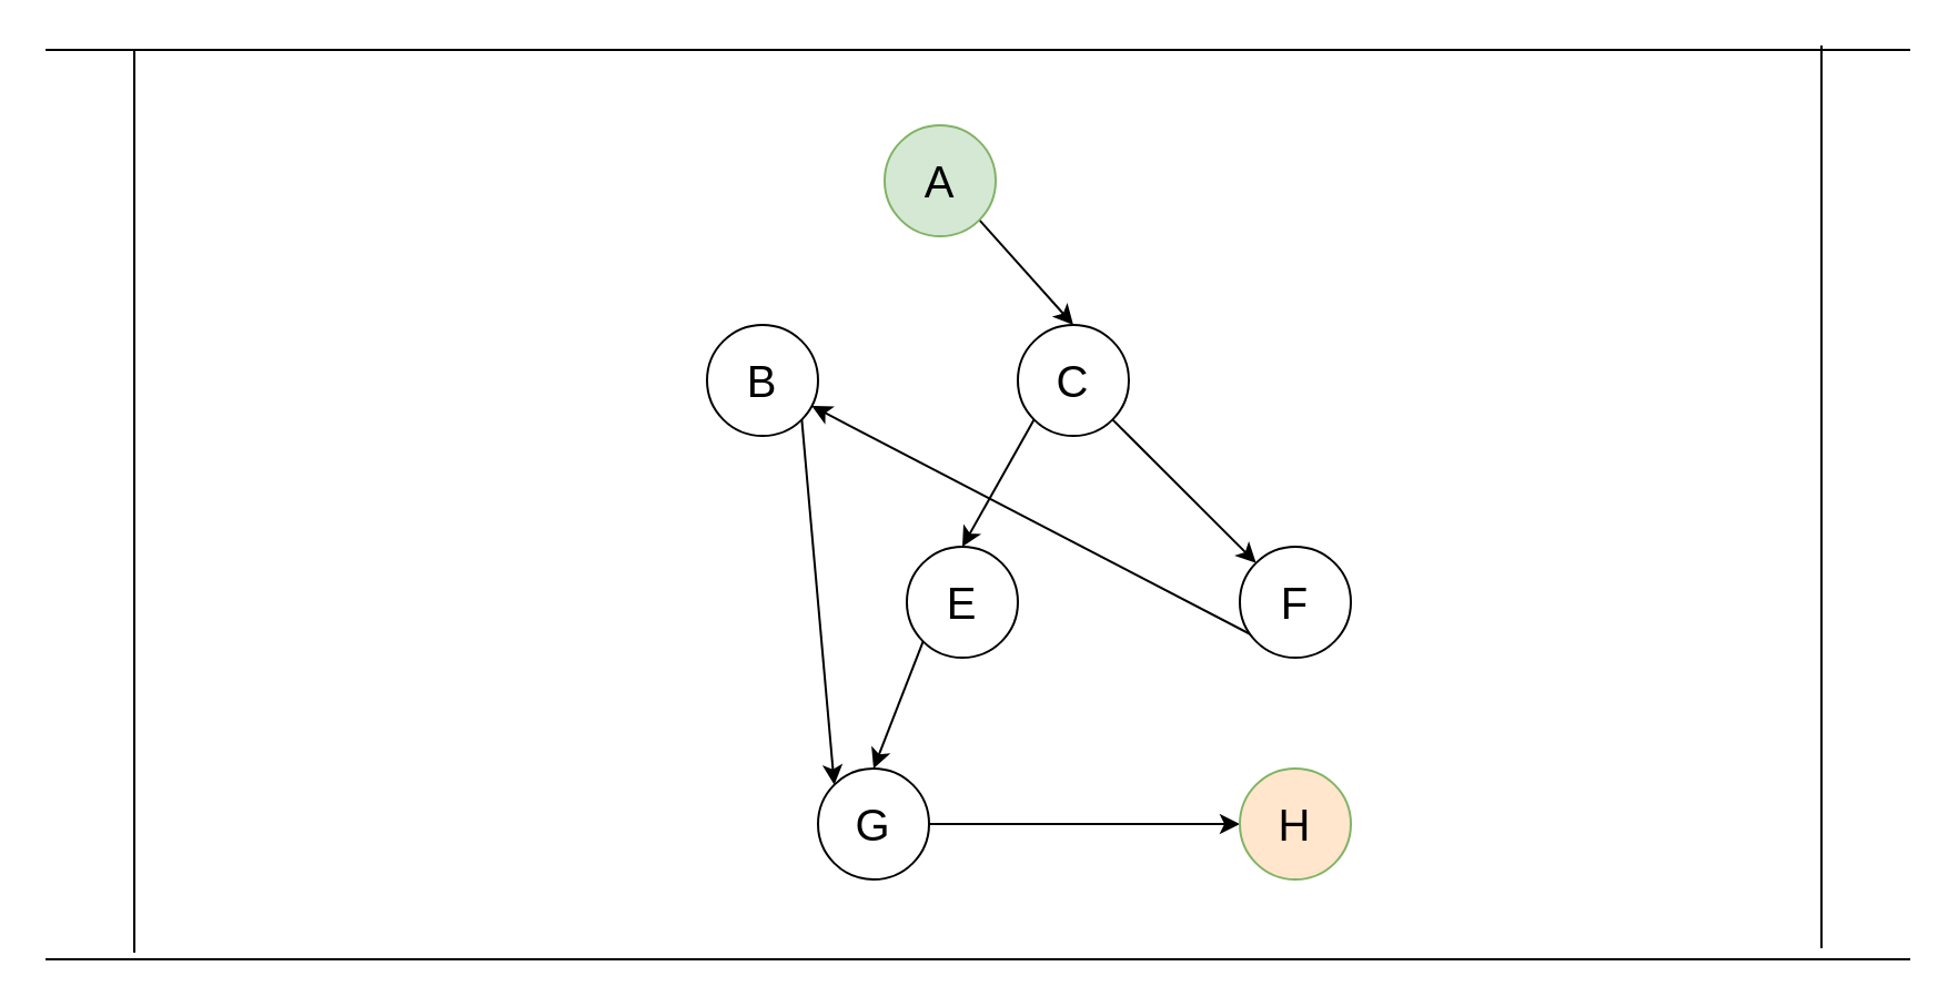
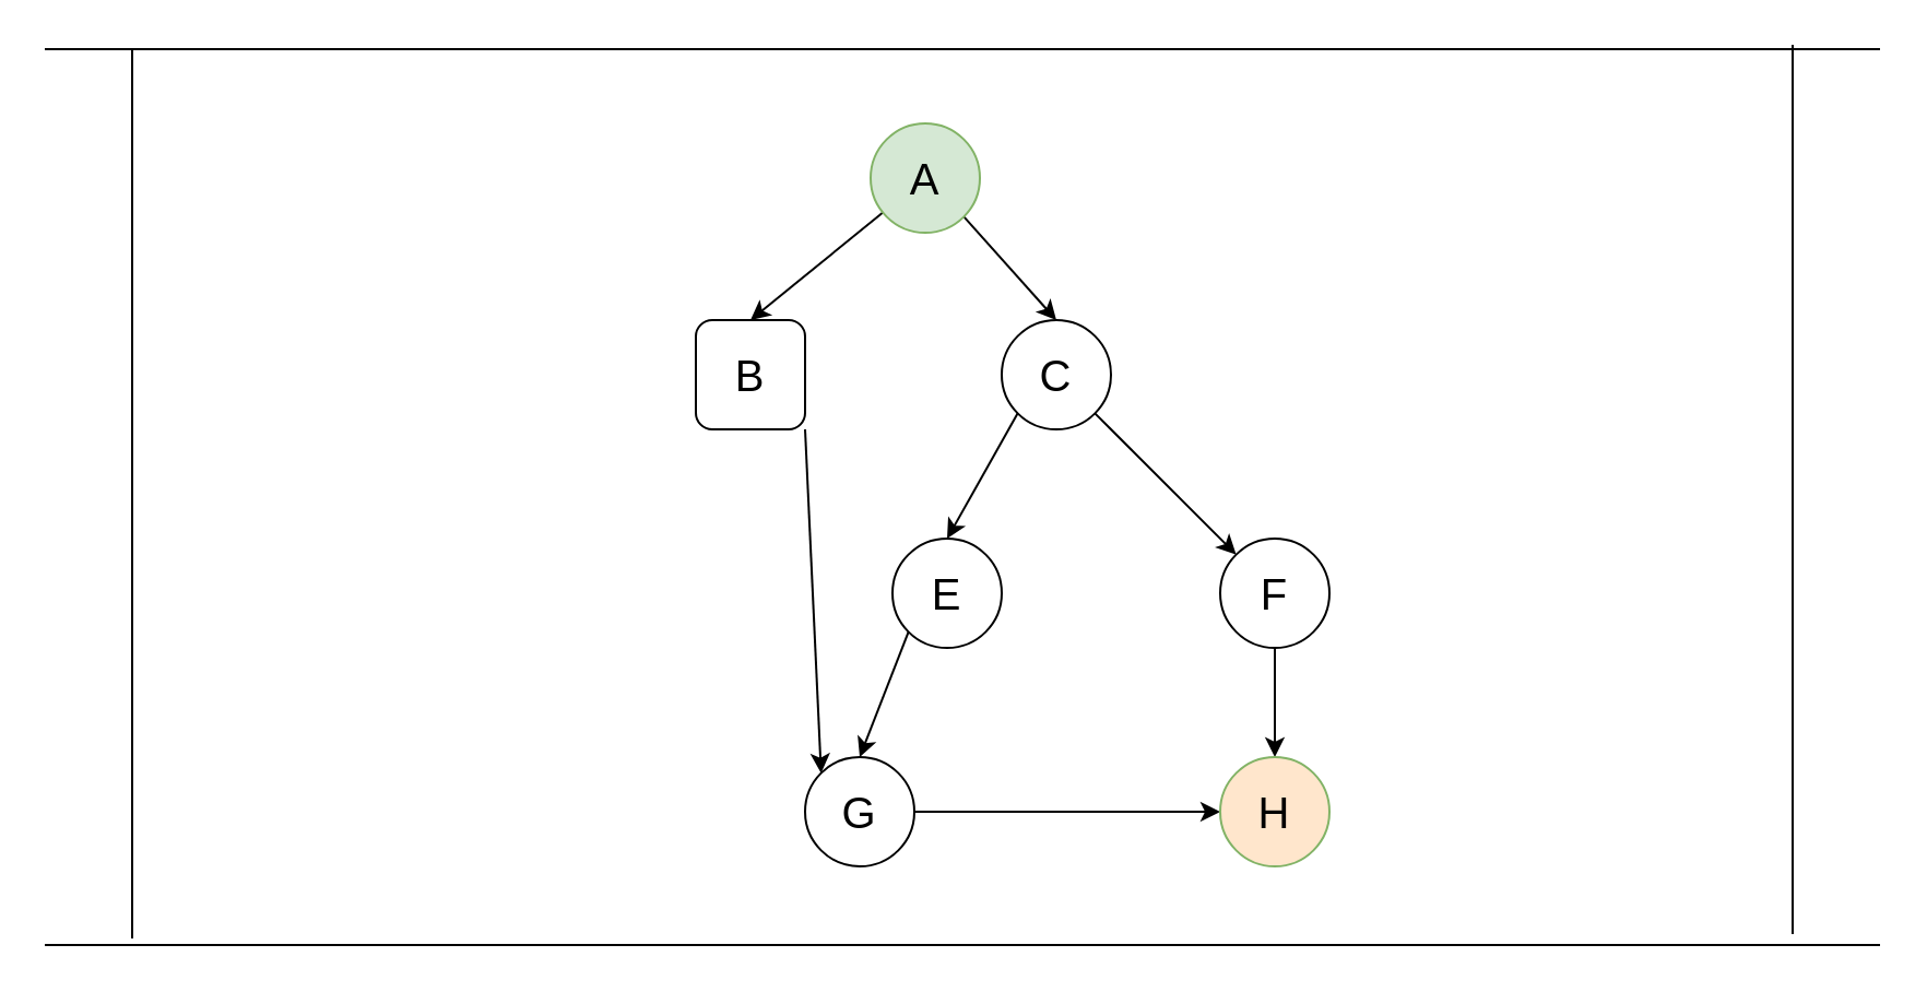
+ <mxCell id="2" style="rounded=0;orthogonalLoop=1;jettySize=auto;html=1;entryX=0.5;entryY=0;entryDx=0;entryDy=0;fontSize=20;" edge="1" parent="1" source="4" target="6"><mxGeometry relative="1" as="geometry" /></mxCell>
- <mxCell id="6" value="B" style="ellipse;whiteSpace=wrap;html=1;aspect=fixed;fontSize=20;" vertex="1" parent="1"><mxGeometry x="318" y="146" width="50" height="50" as="geometry" /></mxCell>
+ <mxCell id="6" value="B" style="whiteSpace=wrap;html=1;aspect=fixed;fontSize=20;rounded=1;" vertex="1" parent="1"><mxGeometry x="318" y="146" width="50" height="50" as="geometry" /></mxCell>
- <mxCell id="12" style="edgeStyle=none;rounded=0;orthogonalLoop=1;jettySize=auto;html=1;exitX=0.5;exitY=1;exitDx=0;exitDy=0;fontSize=20;" edge="1" parent="1" source="13" target="6"><mxGeometry relative="1" as="geometry" /></mxCell>
+ <mxCell id="12" style="edgeStyle=none;rounded=0;orthogonalLoop=1;jettySize=auto;html=1;exitX=0.5;exitY=1;exitDx=0;exitDy=0;entryX=0.5;entryY=0;entryDx=0;entryDy=0;fontSize=20;" edge="1" parent="1" source="13" target="16"><mxGeometry relative="1" as="geometry" /></mxCell>
